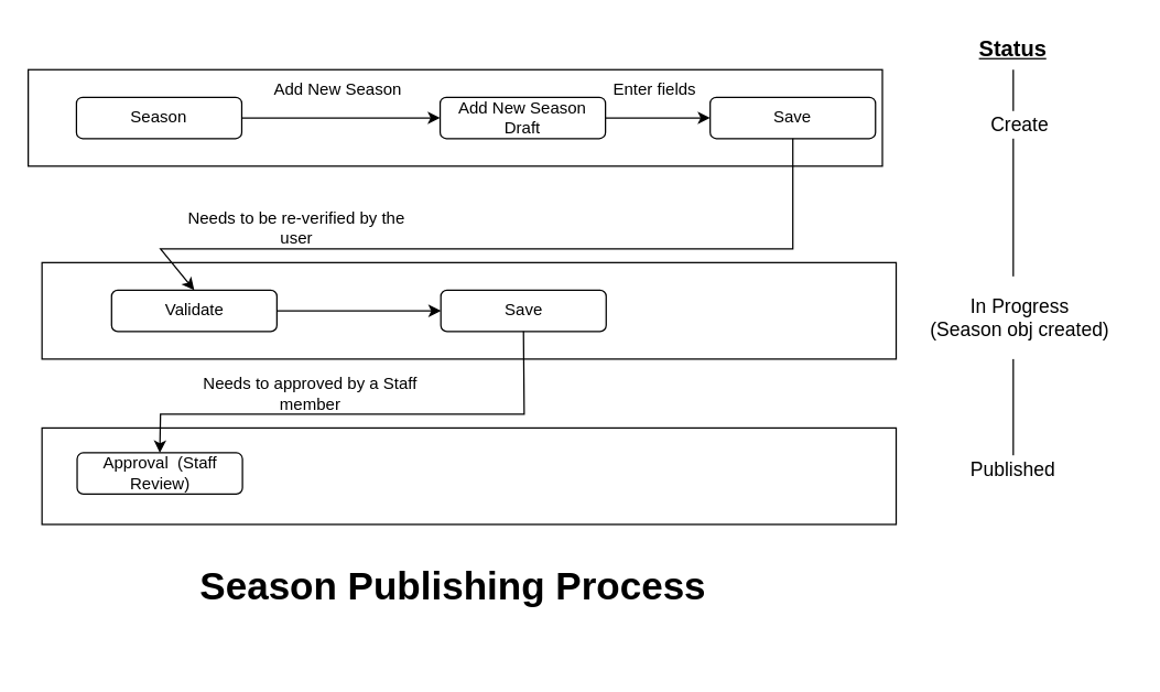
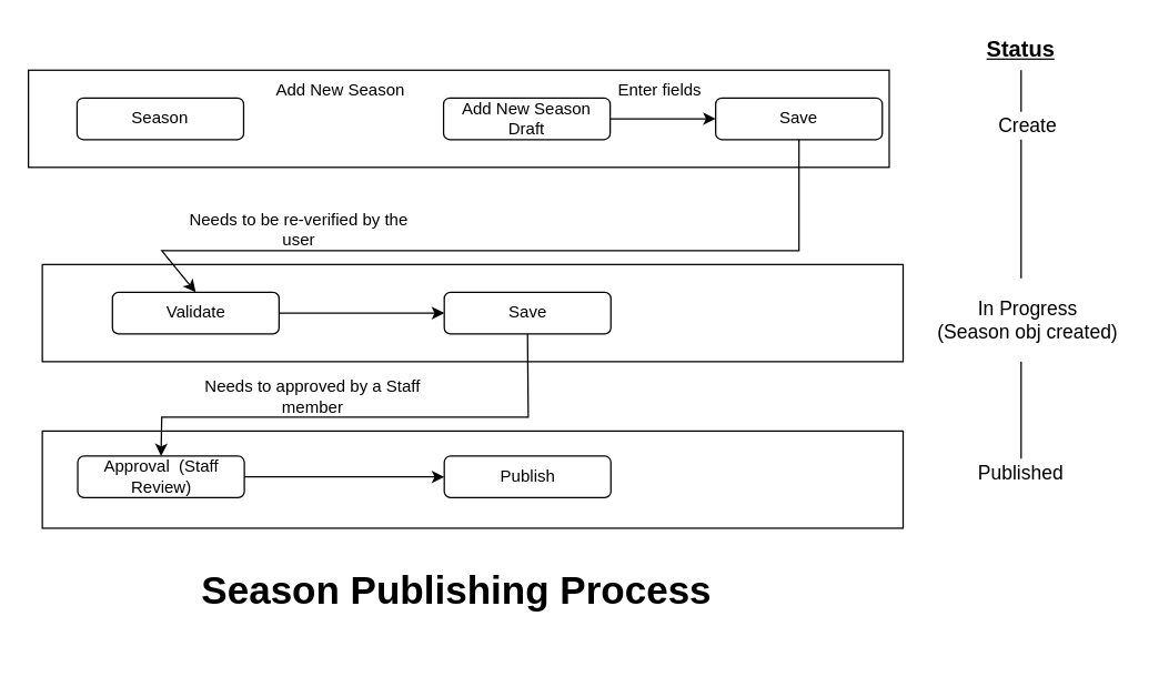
- <mxCell id="3" value="" style="endArrow=classic;html=1;rounded=0;exitX=1;exitY=0.5;exitDx=0;exitDy=0;" parent="1" source="2" target="4" edge="1"><mxGeometry width="50" height="50" relative="1" as="geometry"><mxPoint x="355" y="480" as="sourcePoint" /><mxPoint x="405" y="430" as="targetPoint" /></mxGeometry></mxCell>
+ <mxCell id="15" value="" style="endArrow=classic;html=1;rounded=0;exitX=1;exitY=0.5;exitDx=0;exitDy=0;" parent="1" source="14" target="16" edge="1"><mxGeometry width="50" height="50" relative="1" as="geometry"><mxPoint x="355.5" y="848" as="sourcePoint" /><mxPoint x="405.5" y="798" as="targetPoint" /></mxGeometry></mxCell>
+ <mxCell id="16" value="Publish" style="rounded=1;whiteSpace=wrap;html=1;" parent="1" vertex="1"><mxGeometry x="319.5" y="328" width="120" height="30" as="geometry" /></mxCell>
